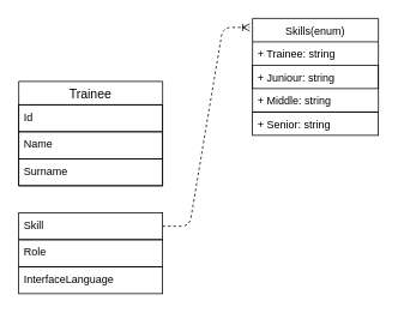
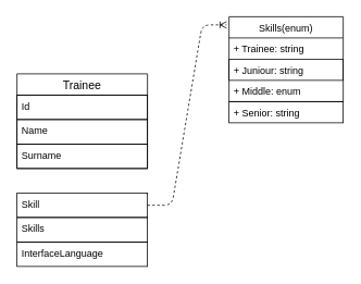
- <mxCell id="12" value="+ Middle: string" style="text;strokeColor=none;fillColor=none;align=left;verticalAlign=top;spacingLeft=4;spacingRight=4;overflow=hidden;rotatable=0;points=[[0,0.5],[1,0.5]];portConstraint=eastwest;" vertex="1" parent="9"><mxGeometry y="78" width="140" height="26" as="geometry" /></mxCell>
+ <mxCell id="12" value="+ Middle: enum" style="text;strokeColor=none;fillColor=none;align=left;verticalAlign=top;spacingLeft=4;spacingRight=4;overflow=hidden;rotatable=0;points=[[0,0.5],[1,0.5]];portConstraint=eastwest;" vertex="1" parent="9"><mxGeometry y="78" width="140" height="26" as="geometry" /></mxCell>
- <mxCell id="6" value="Role" style="text;strokeColor=default;fillColor=none;spacingLeft=4;spacingRight=4;overflow=hidden;rotatable=0;points=[[0,0.5],[1,0.5]];portConstraint=eastwest;fontSize=12;" vertex="1" parent="1"><mxGeometry x="20" y="266" width="160" height="30" as="geometry" /></mxCell>
+ <mxCell id="6" value="Skills" style="text;strokeColor=default;fillColor=none;spacingLeft=4;spacingRight=4;overflow=hidden;rotatable=0;points=[[0,0.5],[1,0.5]];portConstraint=eastwest;fontSize=12;" vertex="1" parent="1"><mxGeometry x="20" y="266" width="160" height="30" as="geometry" /></mxCell>
